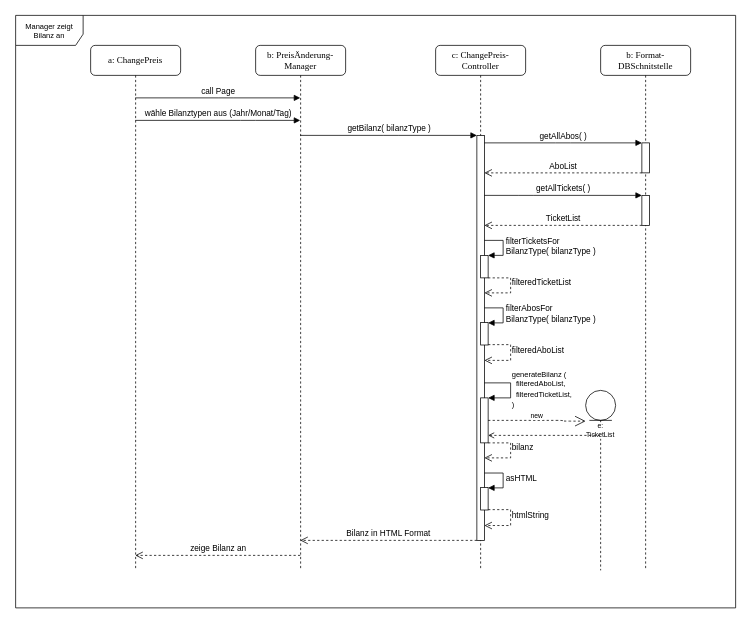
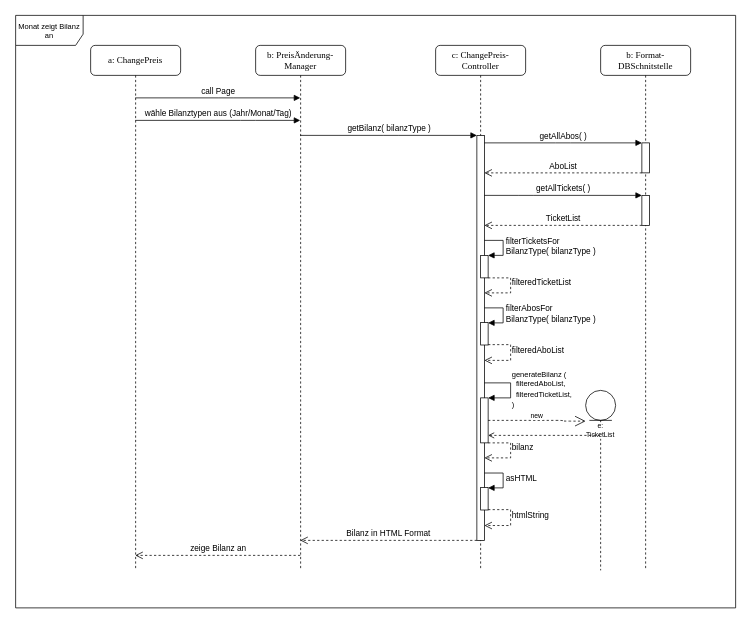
- <mxCell id="2" value="Manager zeigt Bilanz an" style="shape=umlFrame;whiteSpace=wrap;html=1;fontSize=10;width=90;height=40;" parent="1" vertex="1"><mxGeometry x="20" y="20" width="960" height="790" as="geometry" /></mxCell>
+ <mxCell id="2" value="Monat zeigt Bilanz an" style="shape=umlFrame;whiteSpace=wrap;html=1;fontSize=10;width=90;height=40;" parent="1" vertex="1"><mxGeometry x="20" y="20" width="960" height="790" as="geometry" /></mxCell>
